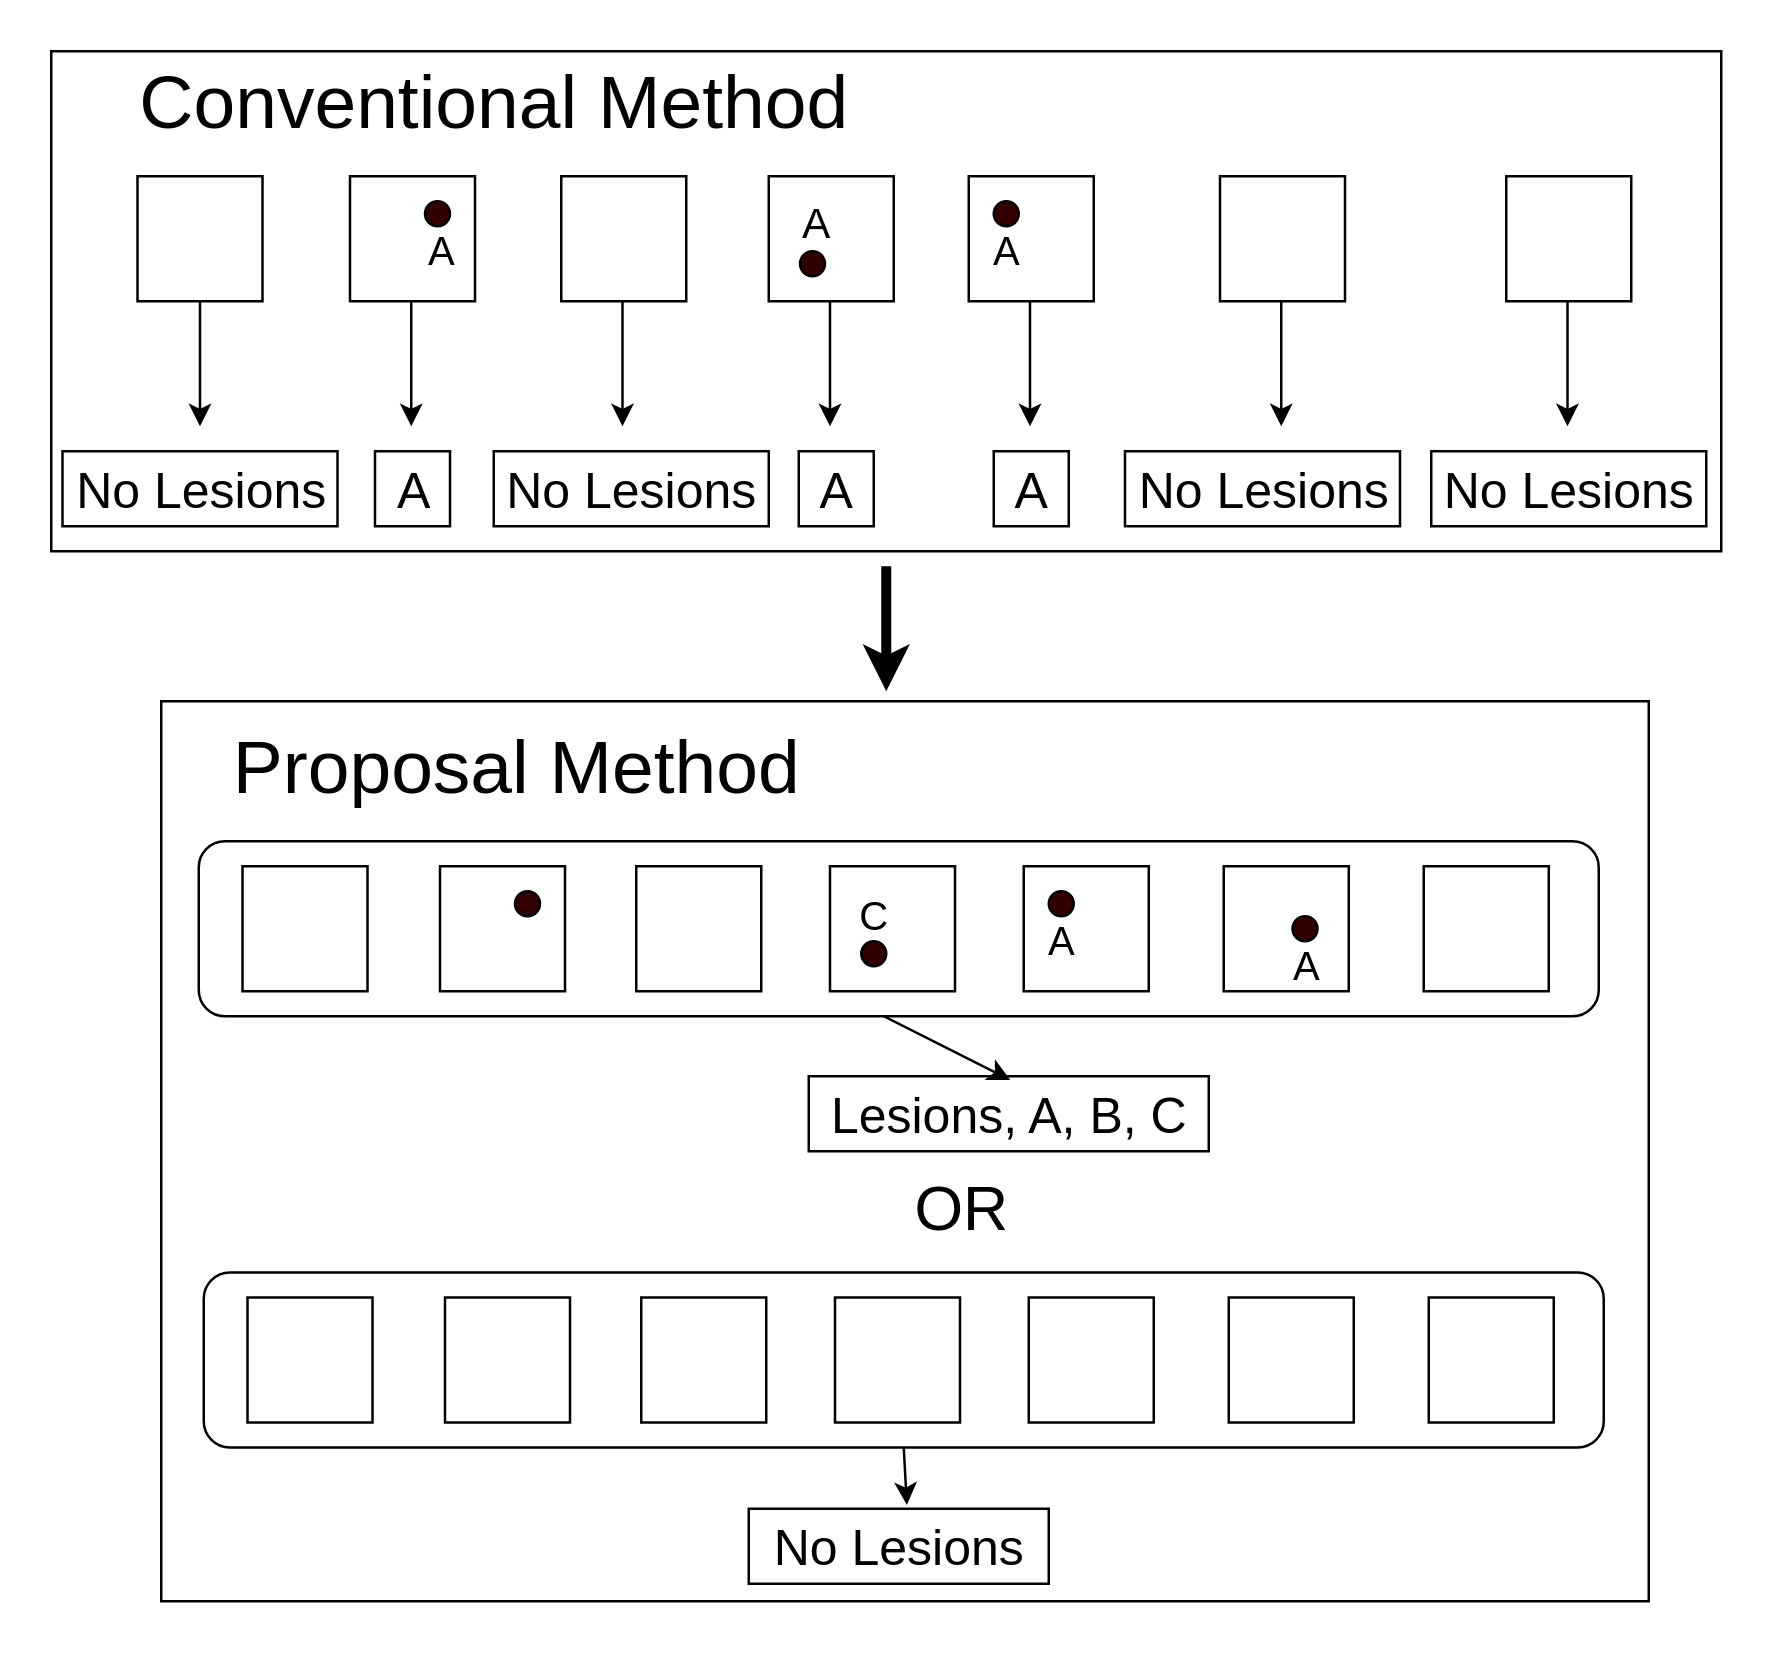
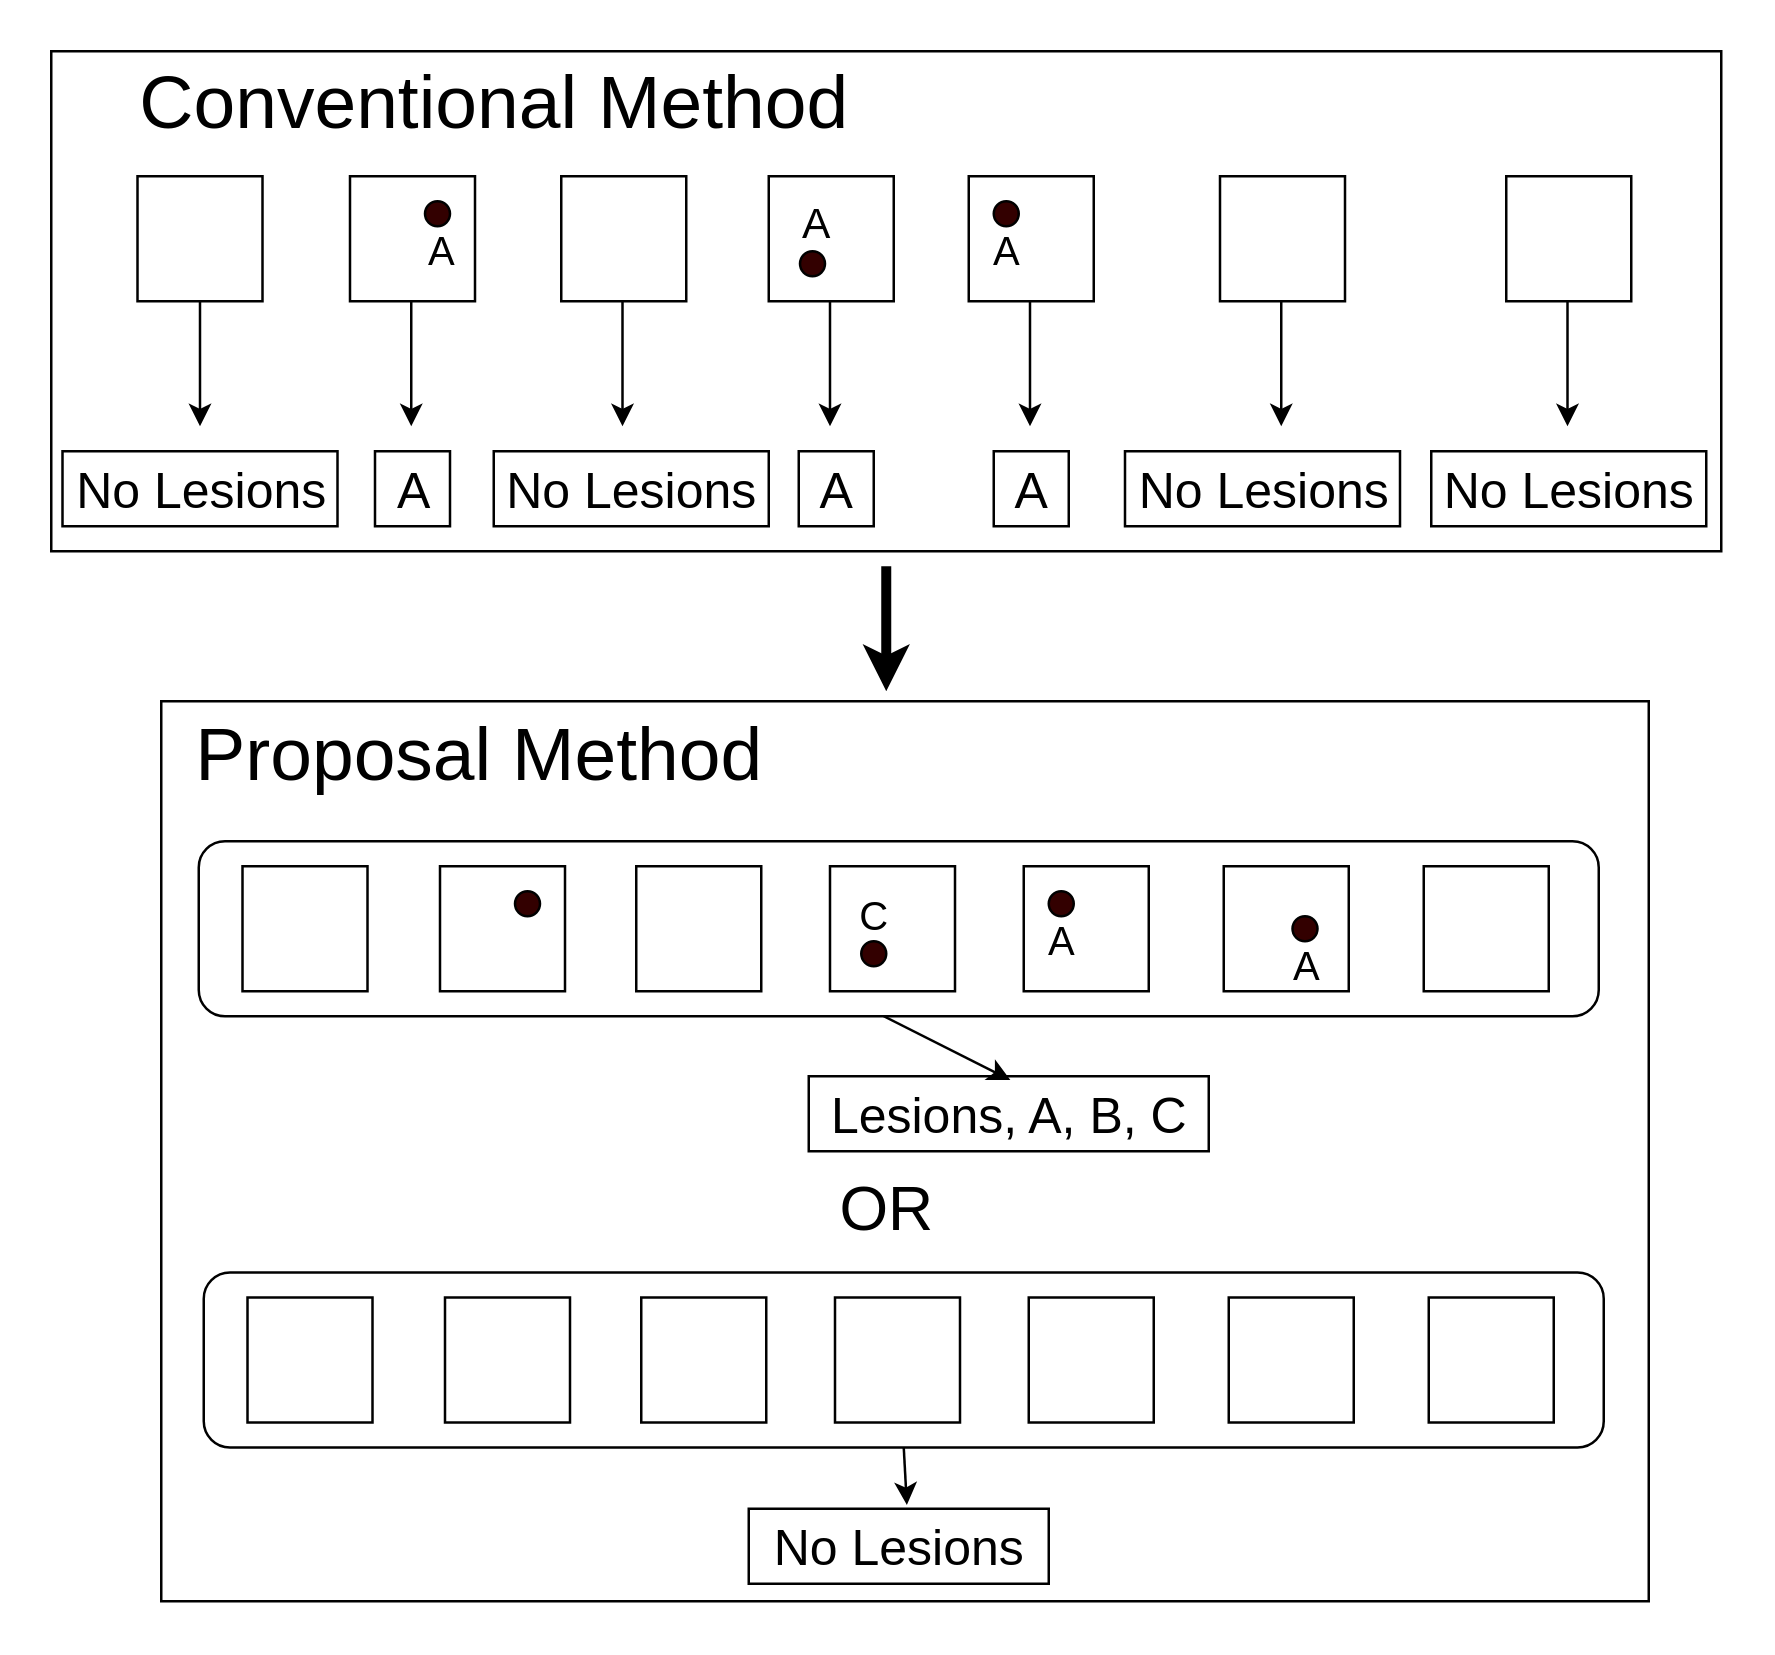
- <mxCell id="33" value="&lt;font style=&quot;font-size: 30px&quot;&gt;Proposal Method&lt;/font&gt;" style="text;html=1;align=center;verticalAlign=middle;resizable=0;points=[];;autosize=1;" vertex="1" parent="1"><mxGeometry x="85.5" y="291" width="240" height="30" as="geometry" /></mxCell>
+ <mxCell id="33" value="&lt;font style=&quot;font-size: 30px&quot;&gt;Proposal Method&lt;/font&gt;" style="text;html=1;align=center;verticalAlign=middle;resizable=0;points=[];;autosize=1;" vertex="1" parent="1"><mxGeometry x="70.5" y="286" width="240" height="30" as="geometry" /></mxCell>
- <mxCell id="60" value="&lt;font style=&quot;font-size: 25px&quot;&gt;OR&lt;/font&gt;" style="text;html=1;align=center;verticalAlign=middle;resizable=0;points=[];;autosize=1;" vertex="1" parent="1"><mxGeometry x="359" y="472" width="50" height="20" as="geometry" /></mxCell>
+ <mxCell id="60" value="&lt;font style=&quot;font-size: 25px&quot;&gt;OR&lt;/font&gt;" style="text;html=1;align=center;verticalAlign=middle;resizable=0;points=[];;autosize=1;" vertex="1" parent="1"><mxGeometry x="329" y="472" width="50" height="20" as="geometry" /></mxCell>
